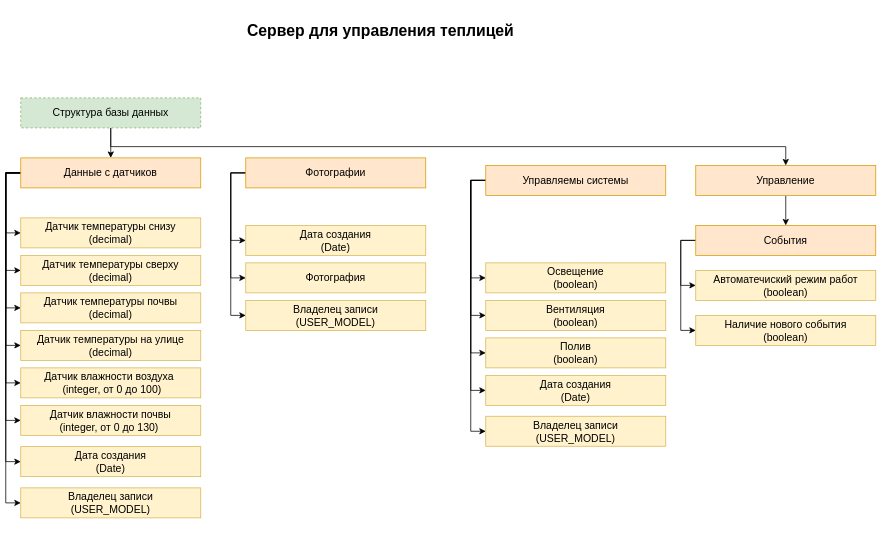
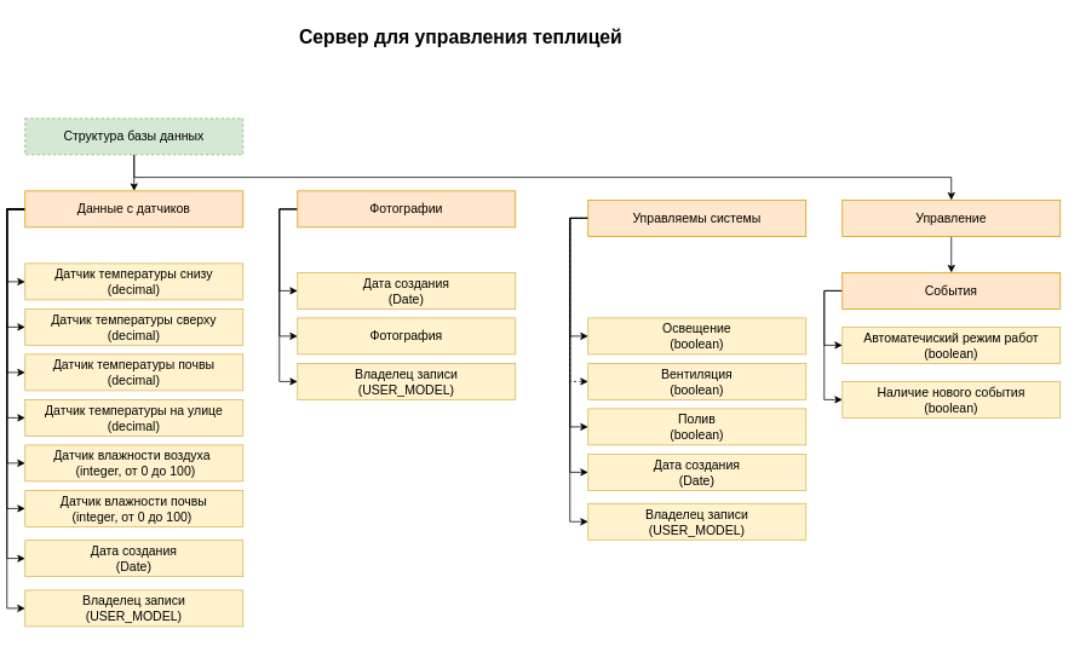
- <mxCell id="21" style="edgeStyle=orthogonalEdgeStyle;rounded=0;orthogonalLoop=1;jettySize=auto;html=1;exitX=0;exitY=0.5;exitDx=0;exitDy=0;entryX=0;entryY=0.5;entryDx=0;entryDy=0;fontSize=21;" edge="1" parent="1" source="25" target="27"><mxGeometry relative="1" as="geometry" /></mxCell>
+ <mxCell id="21" style="edgeStyle=orthogonalEdgeStyle;rounded=0;orthogonalLoop=1;jettySize=auto;html=1;exitX=0;exitY=0.5;exitDx=0;exitDy=0;entryX=0;entryY=0.5;entryDx=0;entryDy=0;fontSize=21;dashed=1;" edge="1" parent="1" source="25" target="27"><mxGeometry relative="1" as="geometry" /></mxCell>
- <mxCell id="19" value="Датчик влажности почвы&lt;br&gt;(integer, от 0 до 130)&amp;nbsp;" style="rounded=0;whiteSpace=wrap;html=1;fontSize=14;fillColor=#fff2cc;strokeColor=#d6b656;" vertex="1" parent="1"><mxGeometry x="20" y="540" width="240" height="40" as="geometry" /></mxCell>
+ <mxCell id="19" value="Датчик влажности почвы&lt;br&gt;(integer, от 0 до 100)&amp;nbsp;" style="rounded=0;whiteSpace=wrap;html=1;fontSize=14;fillColor=#fff2cc;strokeColor=#d6b656;" vertex="1" parent="1"><mxGeometry x="20" y="540" width="240" height="40" as="geometry" /></mxCell>
